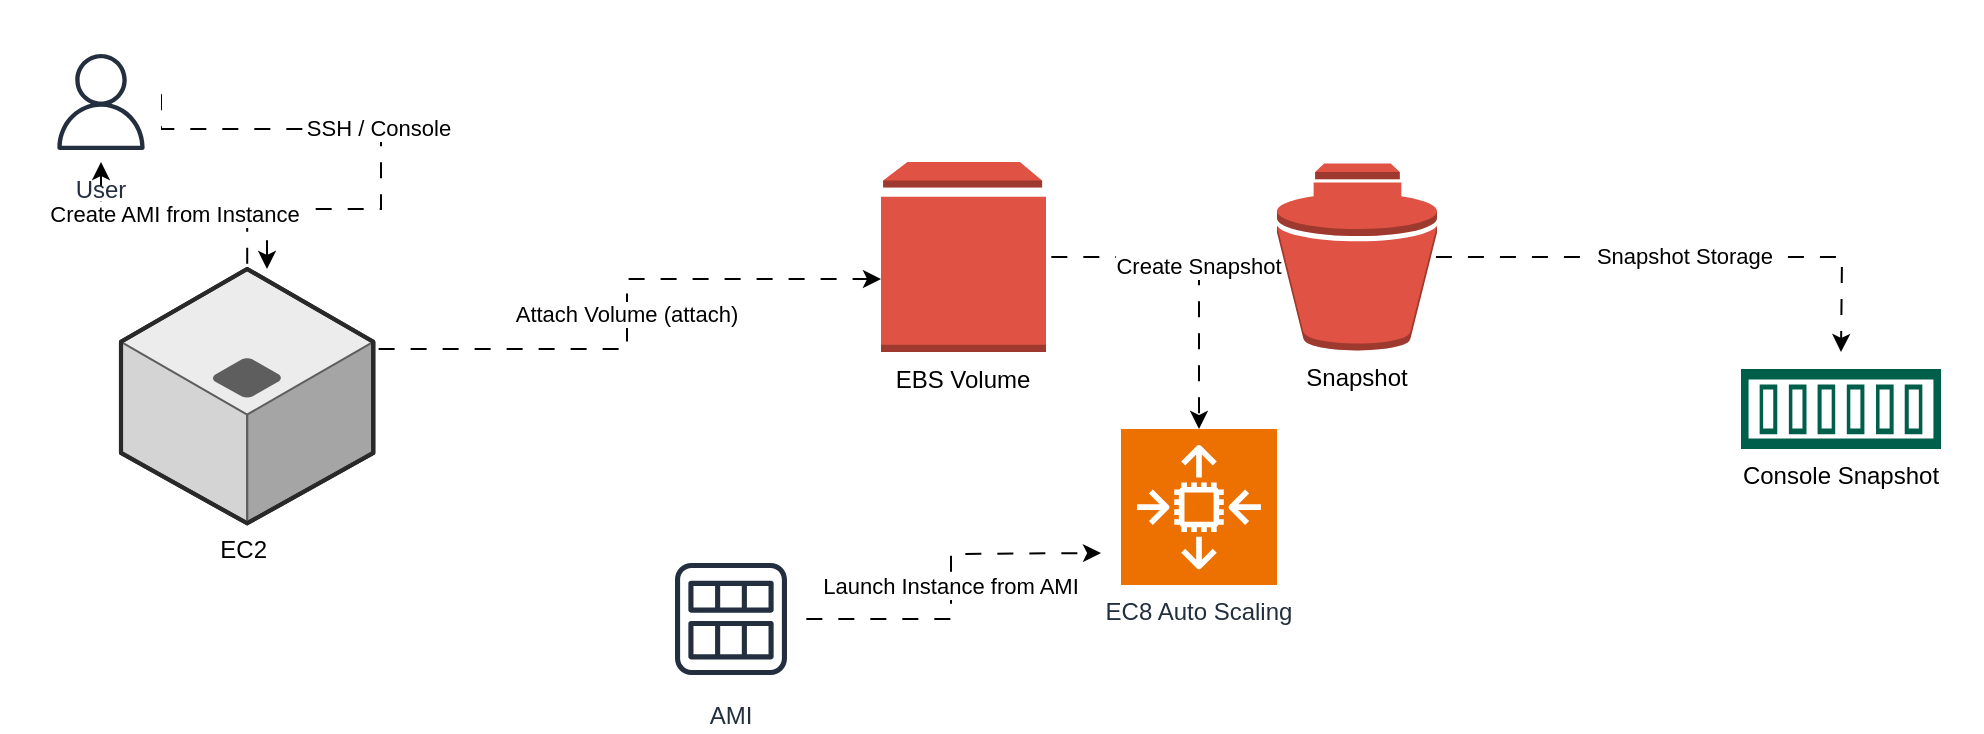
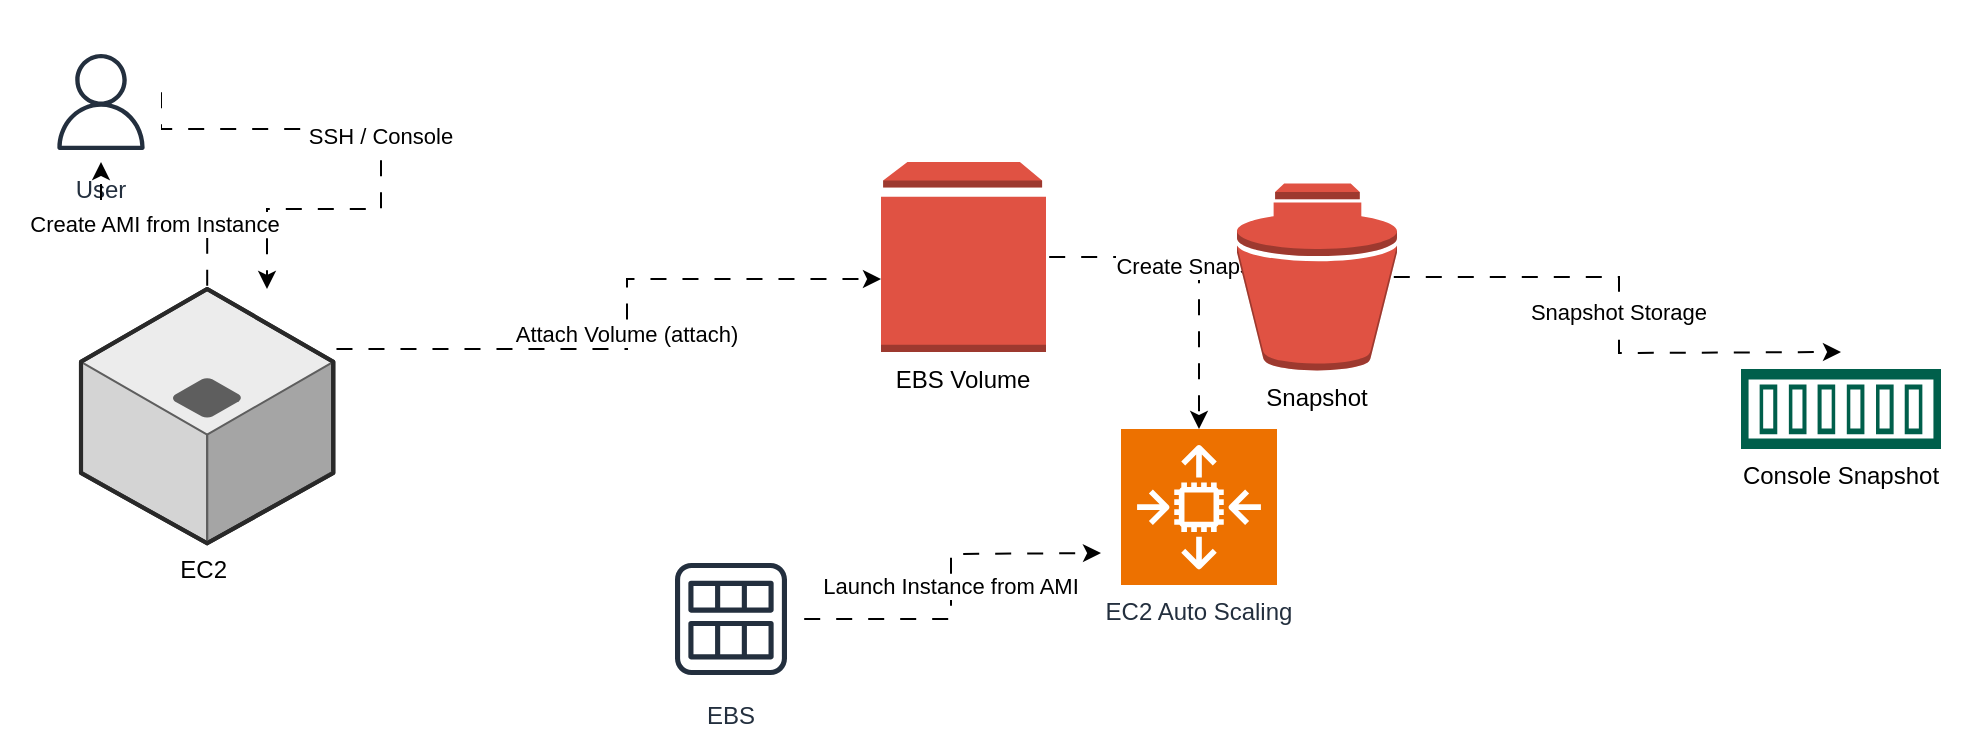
- <mxCell id="13" value="Snapshot&lt;div&gt;&lt;br&gt;&lt;/div&gt;" style="outlineConnect=0;dashed=0;verticalLabelPosition=bottom;verticalAlign=top;align=center;html=1;shape=mxgraph.aws3.snapshot;fillColor=#E05243;gradientColor=none;" vertex="1" parent="1"><mxGeometry x="638" y="81.25" width="80" height="93.5" as="geometry" /></mxCell>
+ <mxCell id="13" value="Snapshot&lt;div&gt;&lt;br&gt;&lt;/div&gt;" style="outlineConnect=0;dashed=0;verticalLabelPosition=bottom;verticalAlign=top;align=center;html=1;shape=mxgraph.aws3.snapshot;fillColor=#E05243;gradientColor=none;" vertex="1" parent="1"><mxGeometry x="618" y="91.25" width="80" height="93.5" as="geometry" /></mxCell>
- <mxCell id="7" value="EC2&amp;nbsp;" style="verticalLabelPosition=bottom;html=1;verticalAlign=top;strokeWidth=1;align=center;outlineConnect=0;dashed=0;outlineConnect=0;shape=mxgraph.aws3d.application_server;fillColor=#ECECEC;strokeColor=#5E5E5E;aspect=fixed;strokeColor2=#292929;" vertex="1" parent="1"><mxGeometry x="60" y="134" width="126.14" height="127.16" as="geometry" /></mxCell>
+ <mxCell id="7" value="EC2&amp;nbsp;" style="verticalLabelPosition=bottom;html=1;verticalAlign=top;strokeWidth=1;align=center;outlineConnect=0;dashed=0;outlineConnect=0;shape=mxgraph.aws3d.application_server;fillColor=#ECECEC;strokeColor=#5E5E5E;aspect=fixed;strokeColor2=#292929;" vertex="1" parent="1"><mxGeometry x="40" y="144" width="126.14" height="127.16" as="geometry" /></mxCell>
- <mxCell id="10" value="EC8 Auto Scaling&lt;div&gt;&lt;br&gt;&lt;/div&gt;" style="sketch=0;points=[[0,0,0],[0.25,0,0],[0.5,0,0],[0.75,0,0],[1,0,0],[0,1,0],[0.25,1,0],[0.5,1,0],[0.75,1,0],[1,1,0],[0,0.25,0],[0,0.5,0],[0,0.75,0],[1,0.25,0],[1,0.5,0],[1,0.75,0]];outlineConnect=0;fontColor=#232F3E;fillColor=#ED7100;strokeColor=#ffffff;dashed=0;verticalLabelPosition=bottom;verticalAlign=top;align=center;html=1;fontSize=12;fontStyle=0;aspect=fixed;shape=mxgraph.aws4.resourceIcon;resIcon=mxgraph.aws4.auto_scaling2;" vertex="1" parent="1"><mxGeometry x="560" y="214" width="78" height="78" as="geometry" /></mxCell>
+ <mxCell id="10" value="EC2 Auto Scaling&lt;div&gt;&lt;br&gt;&lt;/div&gt;" style="sketch=0;points=[[0,0,0],[0.25,0,0],[0.5,0,0],[0.75,0,0],[1,0,0],[0,1,0],[0.25,1,0],[0.5,1,0],[0.75,1,0],[1,1,0],[0,0.25,0],[0,0.5,0],[0,0.75,0],[1,0.25,0],[1,0.5,0],[1,0.75,0]];outlineConnect=0;fontColor=#232F3E;fillColor=#ED7100;strokeColor=#ffffff;dashed=0;verticalLabelPosition=bottom;verticalAlign=top;align=center;html=1;fontSize=12;fontStyle=0;aspect=fixed;shape=mxgraph.aws4.resourceIcon;resIcon=mxgraph.aws4.auto_scaling2;" vertex="1" parent="1"><mxGeometry x="560" y="214" width="78" height="78" as="geometry" /></mxCell>
- <mxCell id="9" value="AMI" style="sketch=0;outlineConnect=0;fontColor=#232F3E;gradientColor=none;strokeColor=#232F3E;fillColor=#ffffff;dashed=0;verticalLabelPosition=bottom;verticalAlign=top;align=center;html=1;fontSize=12;fontStyle=0;aspect=fixed;shape=mxgraph.aws4.resourceIcon;resIcon=mxgraph.aws4.ami;" vertex="1" parent="1"><mxGeometry x="330" y="274" width="70" height="70" as="geometry" /></mxCell>
+ <mxCell id="9" value="EBS" style="sketch=0;outlineConnect=0;fontColor=#232F3E;gradientColor=none;strokeColor=#232F3E;fillColor=#ffffff;dashed=0;verticalLabelPosition=bottom;verticalAlign=top;align=center;html=1;fontSize=12;fontStyle=0;aspect=fixed;shape=mxgraph.aws4.resourceIcon;resIcon=mxgraph.aws4.ami;" vertex="1" parent="1"><mxGeometry x="330" y="274" width="70" height="70" as="geometry" /></mxCell>
